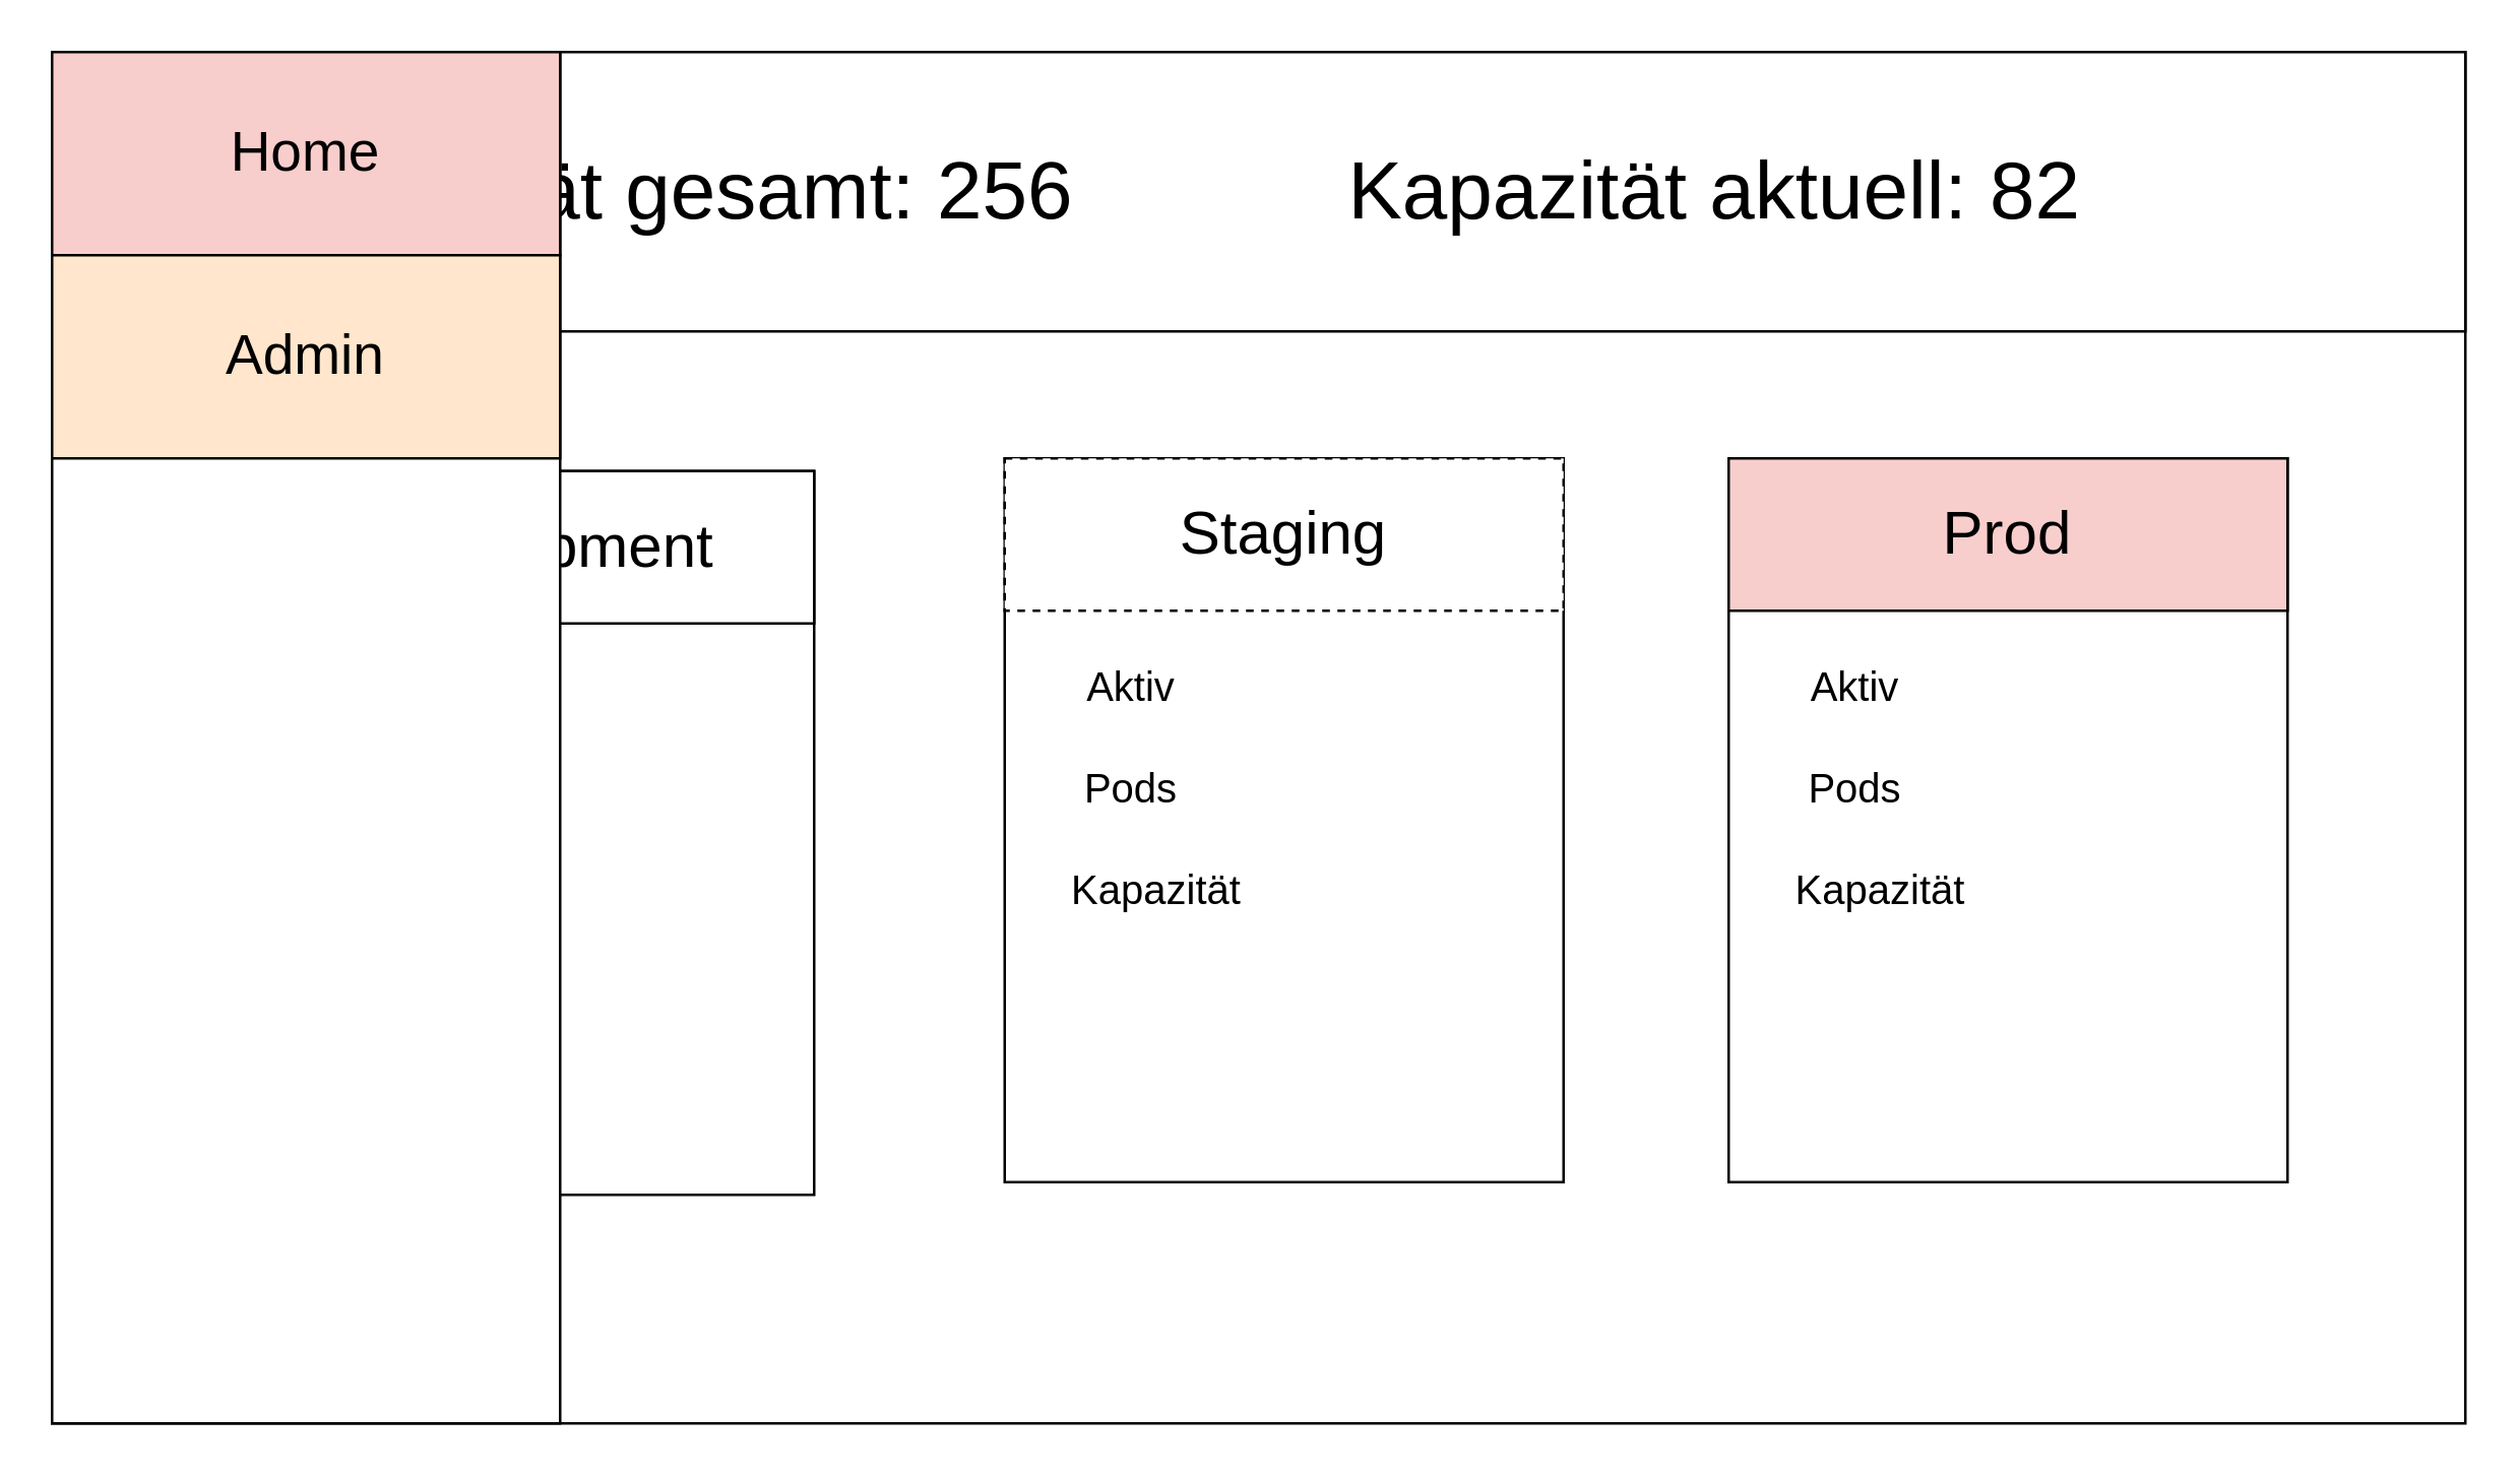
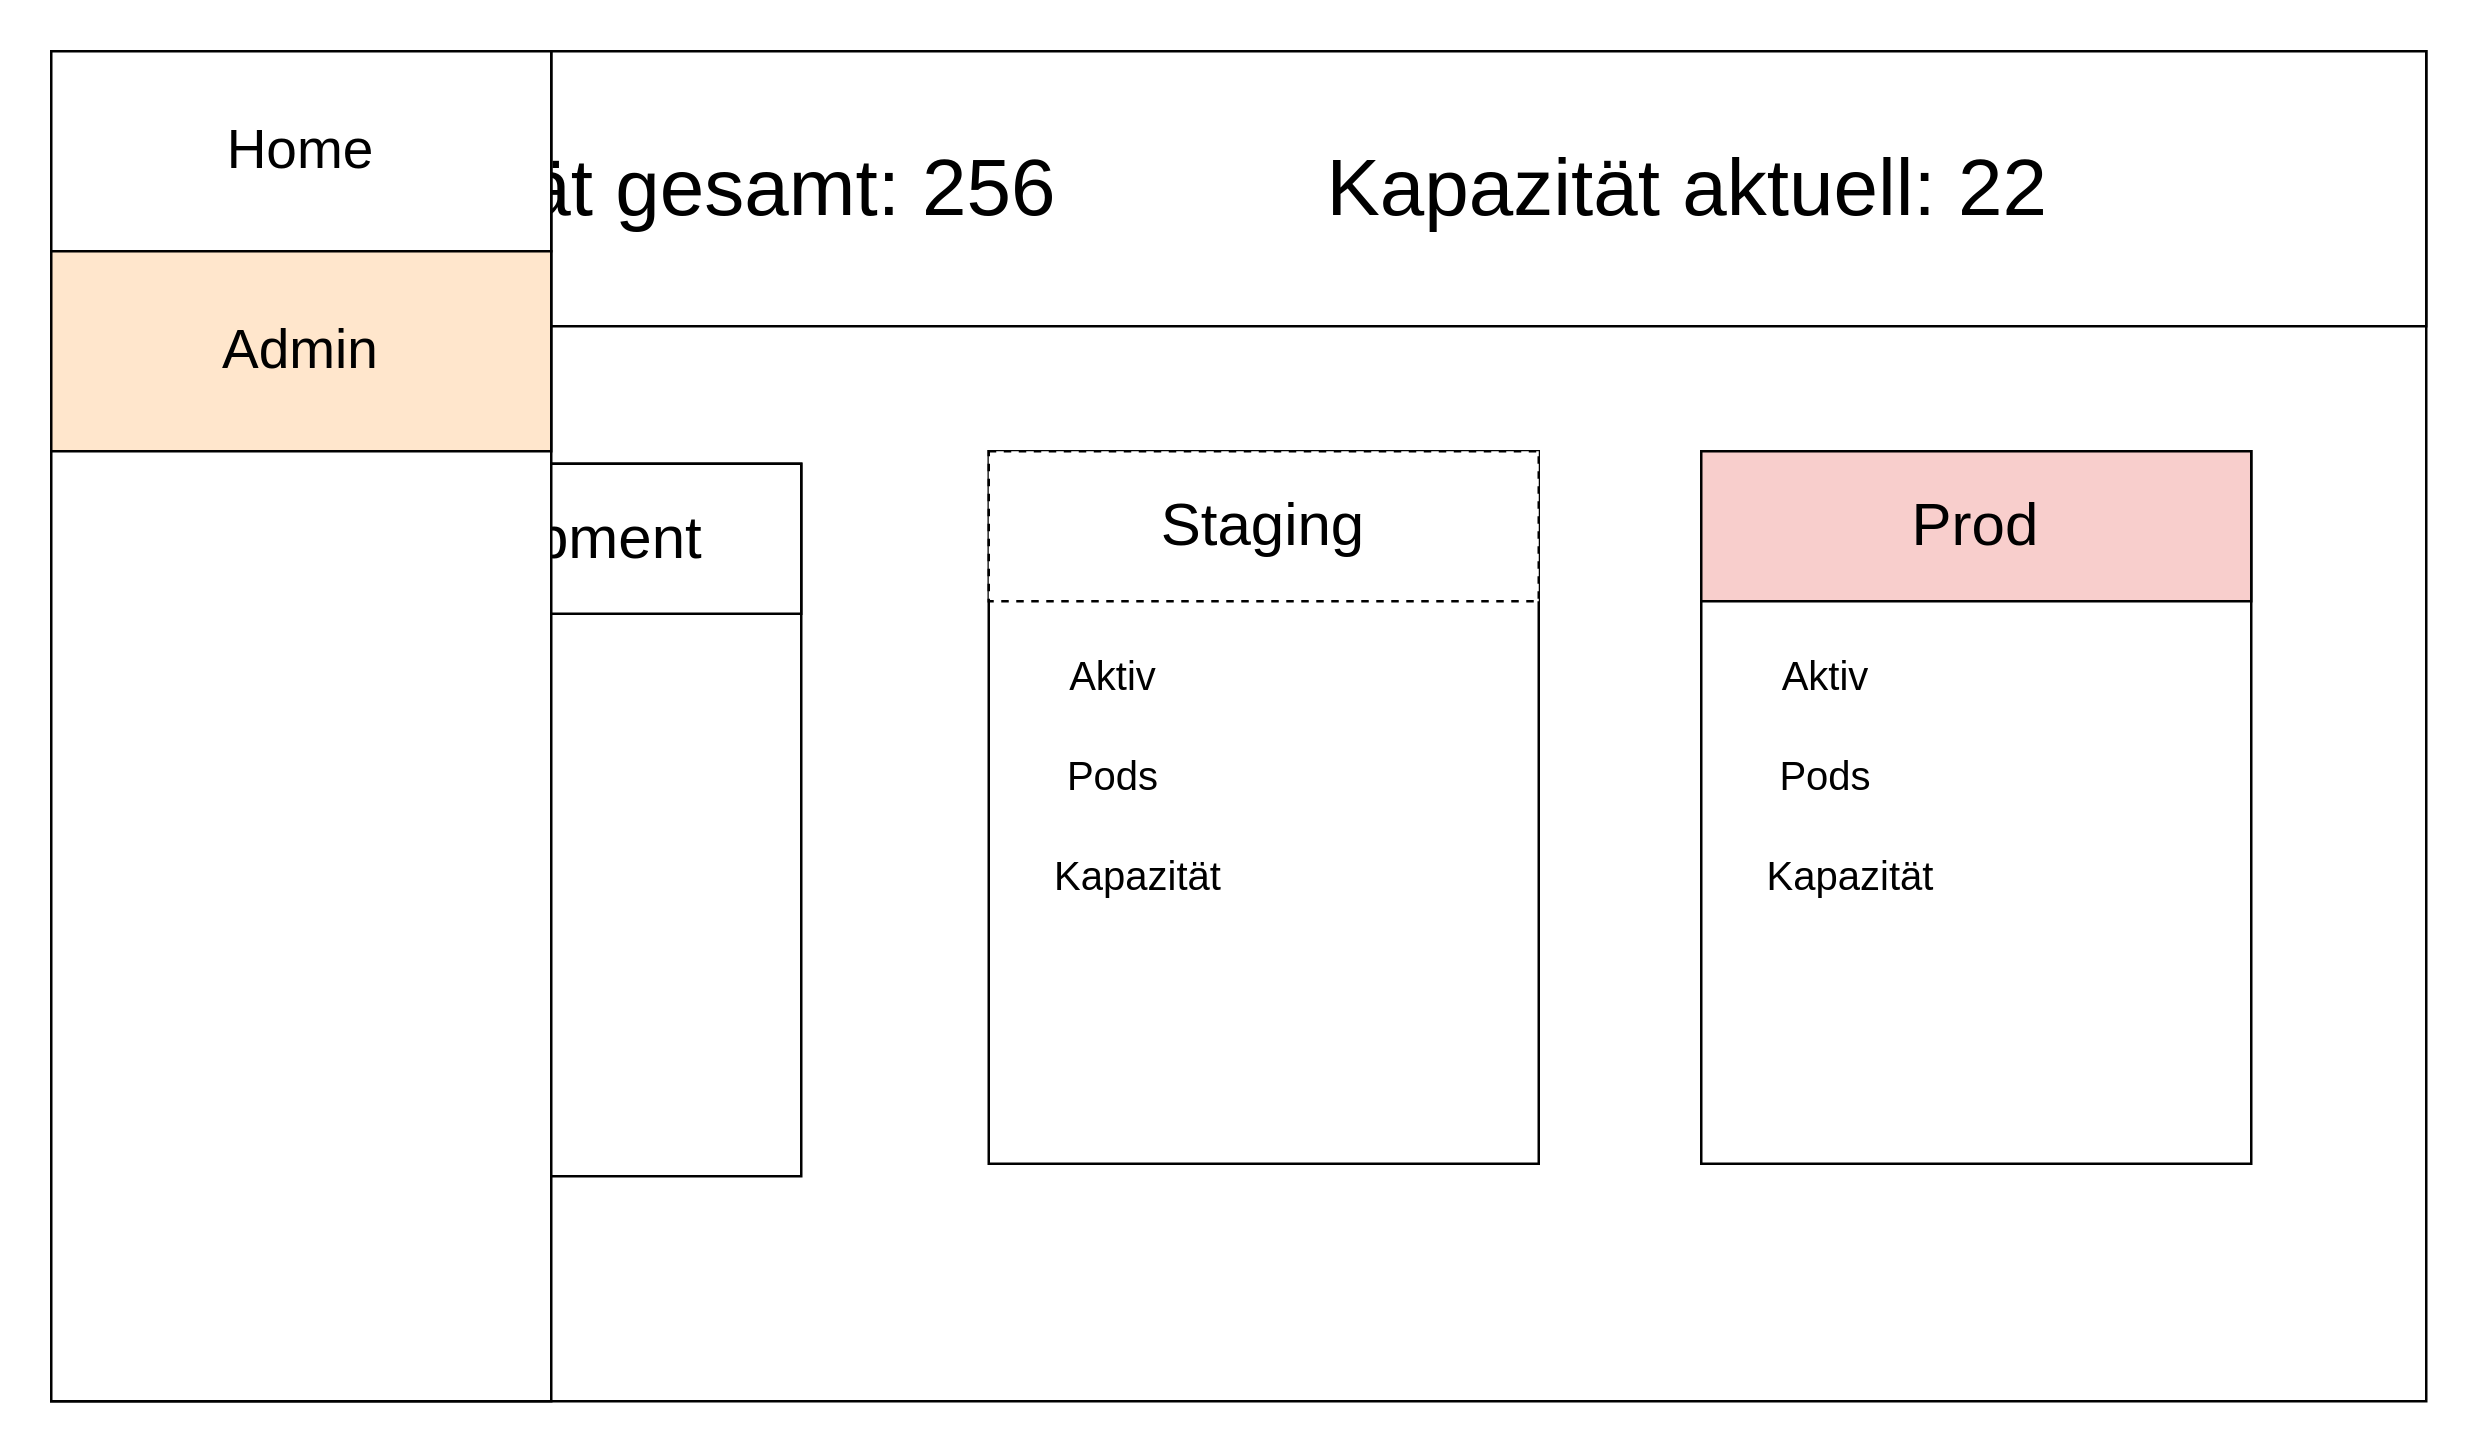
- <mxCell id="21" value="Home" style="rounded=0;whiteSpace=wrap;html=1;fontSize=22;fillColor=#f8cecc;" vertex="1" parent="1"><mxGeometry x="20" y="20" width="200" height="80" as="geometry" /></mxCell>
+ <mxCell id="21" value="Home" style="rounded=0;whiteSpace=wrap;html=1;fontSize=22;" vertex="1" parent="1"><mxGeometry x="20" y="20" width="200" height="80" as="geometry" /></mxCell>
- <mxCell id="4" value="&lt;font style=&quot;font-size: 32px;&quot;&gt;Kapazität gesamt: 256&lt;span style=&quot;white-space: pre;&quot;&gt;&#09;&lt;span style=&quot;white-space: pre;&quot;&gt;&#09;&lt;/span&gt;Kapazität aktuell: 82&lt;/span&gt;&lt;span style=&quot;white-space: pre;&quot;&gt;&#09;&lt;/span&gt;&lt;/font&gt;" style="text;html=1;align=center;verticalAlign=middle;whiteSpace=wrap;rounded=0;" parent="1" vertex="1"><mxGeometry x="60" y="40" width="870" height="70" as="geometry" /></mxCell>
+ <mxCell id="4" value="&lt;font style=&quot;font-size: 32px;&quot;&gt;Kapazität gesamt: 256&lt;span style=&quot;white-space: pre;&quot;&gt;&#09;&lt;span style=&quot;white-space: pre;&quot;&gt;&#09;&lt;/span&gt;Kapazität aktuell: 22&lt;/span&gt;&lt;span style=&quot;white-space: pre;&quot;&gt;&#09;&lt;/span&gt;&lt;/font&gt;" style="text;html=1;align=center;verticalAlign=middle;whiteSpace=wrap;rounded=0;" parent="1" vertex="1"><mxGeometry x="60" y="40" width="870" height="70" as="geometry" /></mxCell>
